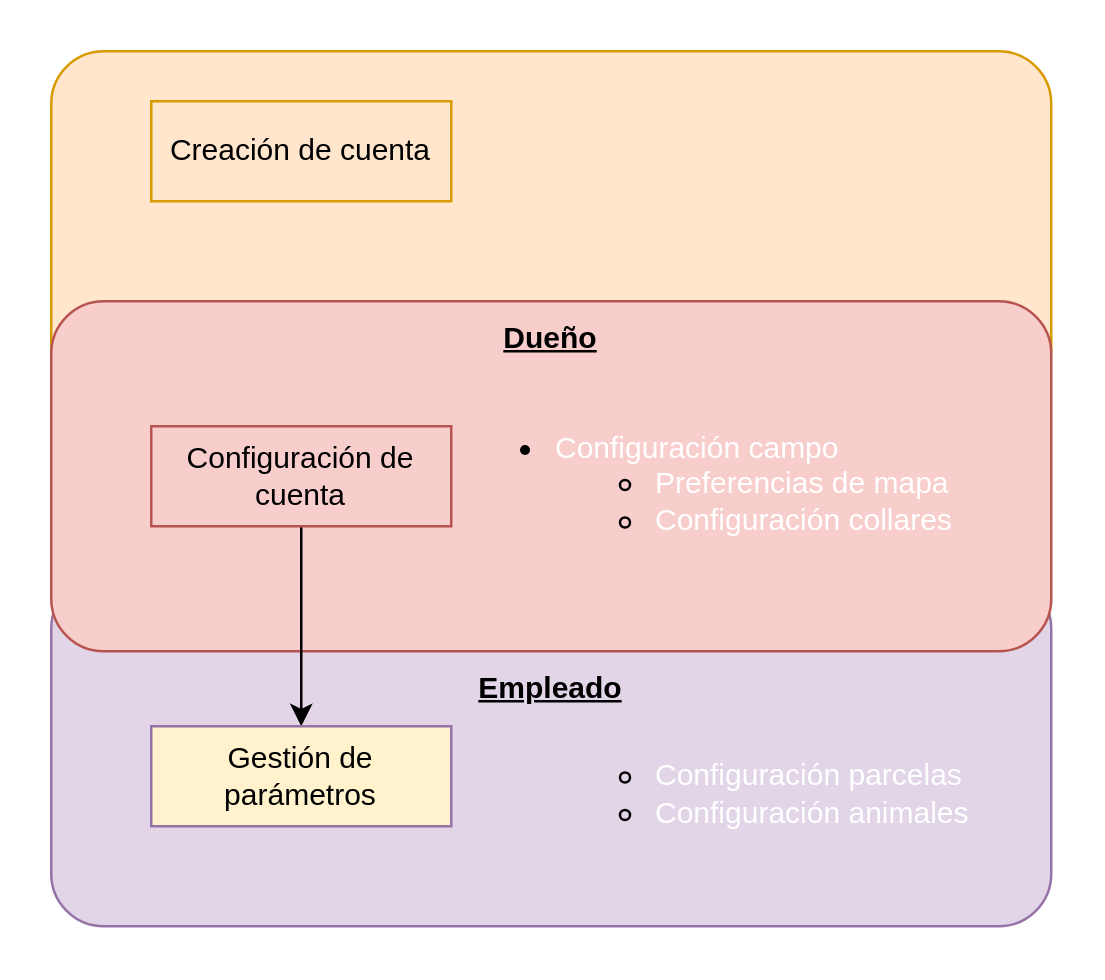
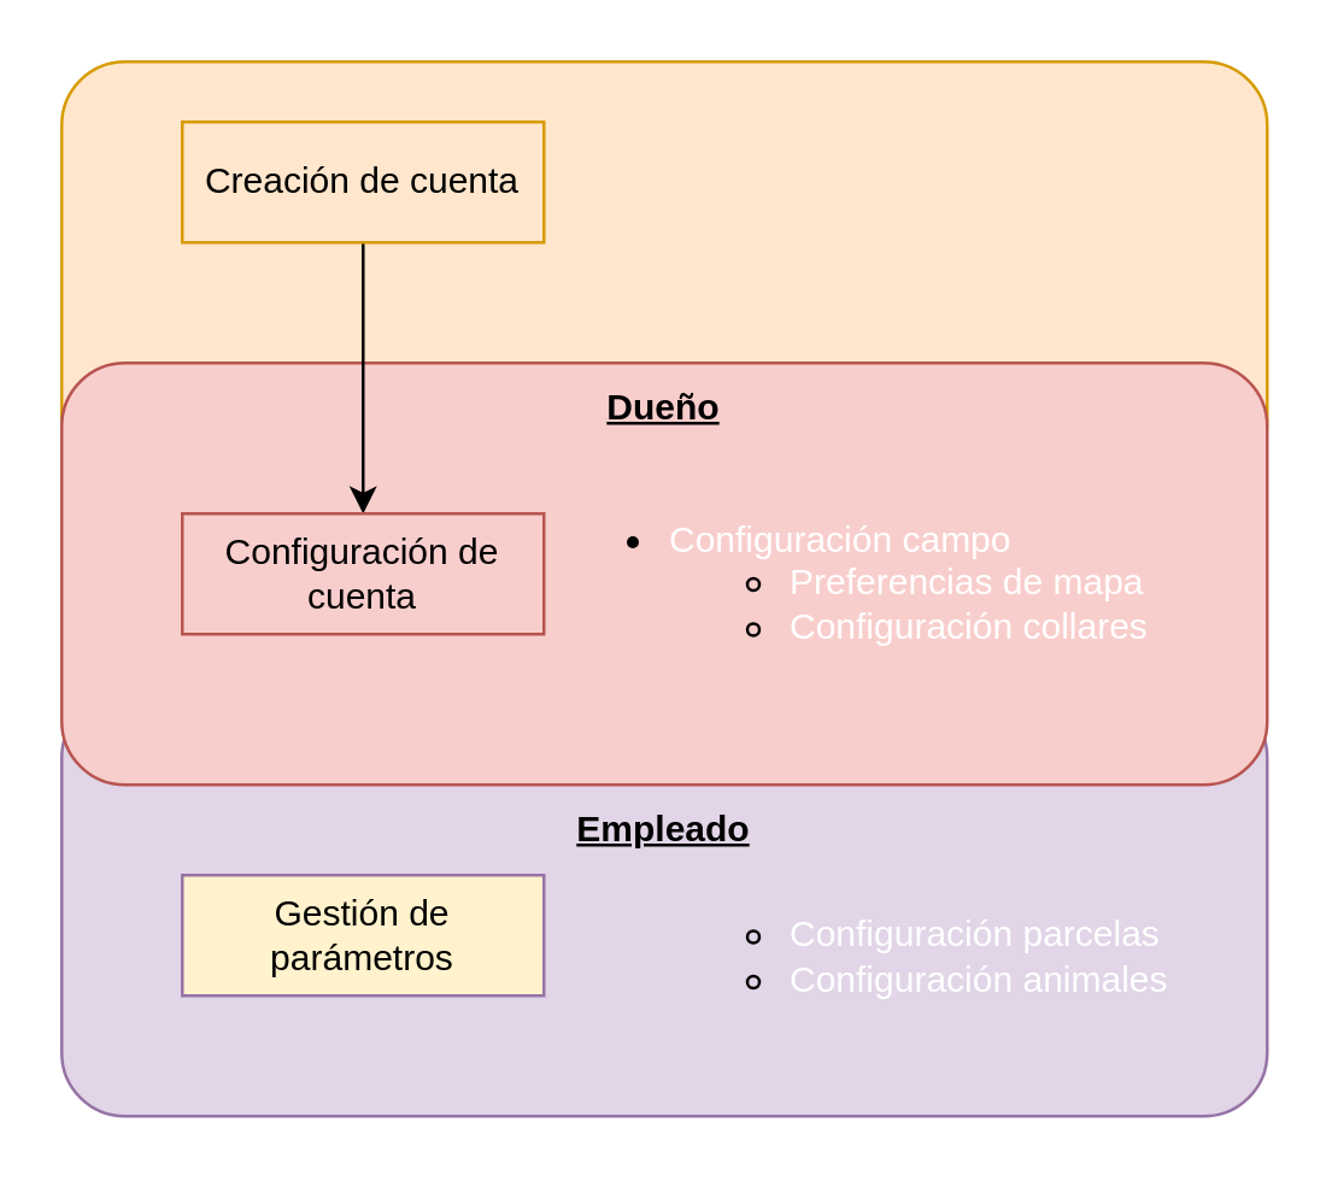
+ <mxCell id="5" style="edgeStyle=orthogonalEdgeStyle;rounded=0;orthogonalLoop=1;jettySize=auto;html=1;exitX=0.5;exitY=1;exitDx=0;exitDy=0;" edge="1" parent="1" source="6" target="8"><mxGeometry relative="1" as="geometry" /></mxCell>
- <mxCell id="7" style="edgeStyle=orthogonalEdgeStyle;rounded=0;orthogonalLoop=1;jettySize=auto;html=1;entryX=0.5;entryY=0;entryDx=0;entryDy=0;" edge="1" parent="1" source="8" target="13"><mxGeometry relative="1" as="geometry" /></mxCell>
